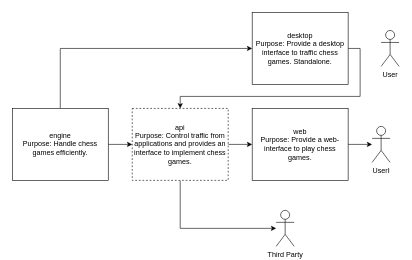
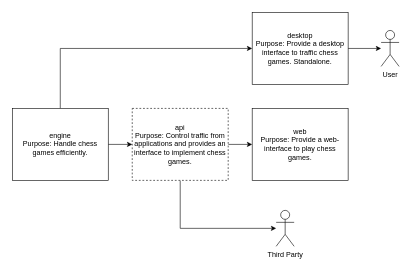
- <mxCell id="8" style="edgeStyle=orthogonalEdgeStyle;rounded=0;orthogonalLoop=1;jettySize=auto;html=1;exitX=1;exitY=0.5;exitDx=0;exitDy=0;" edge="1" parent="1" source="9" target="7"><mxGeometry relative="1" as="geometry" /></mxCell>
+ <mxCell id="8" style="edgeStyle=orthogonalEdgeStyle;rounded=0;orthogonalLoop=1;jettySize=auto;html=1;exitX=1;exitY=0.5;exitDx=0;exitDy=0;" edge="1" parent="1" source="9" target="14"><mxGeometry relative="1" as="geometry" /></mxCell>
- <mxCell id="10" style="edgeStyle=orthogonalEdgeStyle;rounded=0;orthogonalLoop=1;jettySize=auto;html=1;exitX=1;exitY=0.5;exitDx=0;exitDy=0;" edge="1" parent="1" source="11" target="13"><mxGeometry relative="1" as="geometry" /></mxCell>
- <mxCell id="13" value="UserI" style="shape=umlActor;verticalLabelPosition=bottom;verticalAlign=top;html=1;outlineConnect=0;" vertex="1" parent="1"><mxGeometry x="620" y="210" width="30" height="60" as="geometry" /></mxCell>
